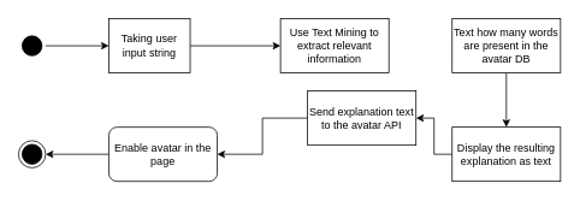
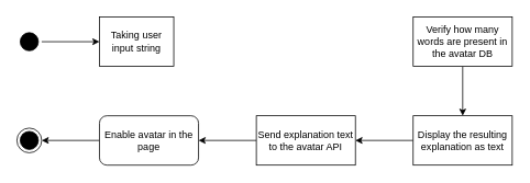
- <mxCell id="5" value="" style="edgeStyle=orthogonalEdgeStyle;rounded=0;orthogonalLoop=1;jettySize=auto;html=1;" edge="1" parent="1" source="6" target="7"><mxGeometry relative="1" as="geometry" /></mxCell>
- <mxCell id="7" value="Use Text Mining to extract relevant information" style="rounded=0;whiteSpace=wrap;html=1;strokeColor=#000000;fillColor=#FFFFFF;" vertex="1" parent="1"><mxGeometry x="310" y="20" width="120" height="60" as="geometry" /></mxCell>
- <mxCell id="9" value="Text how many words are present in the avatar DB" style="rounded=0;whiteSpace=wrap;html=1;strokeColor=#000000;fillColor=#FFFFFF;" vertex="1" parent="1"><mxGeometry x="500" y="20" width="120" height="60" as="geometry" /></mxCell>
+ <mxCell id="9" value="Verify how many words are present in the avatar DB" style="rounded=0;whiteSpace=wrap;html=1;strokeColor=#000000;fillColor=#FFFFFF;" vertex="1" parent="1"><mxGeometry x="500" y="20" width="120" height="60" as="geometry" /></mxCell>
- <mxCell id="13" value="Send explanation text to the avatar API" style="rounded=0;whiteSpace=wrap;html=1;strokeColor=#000000;fillColor=#FFFFFF;" vertex="1" parent="1"><mxGeometry x="340" y="100" width="120" height="60" as="geometry" /></mxCell>
+ <mxCell id="13" value="Send explanation text to the avatar API" style="rounded=0;whiteSpace=wrap;html=1;strokeColor=#000000;fillColor=#FFFFFF;" vertex="1" parent="1"><mxGeometry x="310" y="140" width="120" height="60" as="geometry" /></mxCell>
